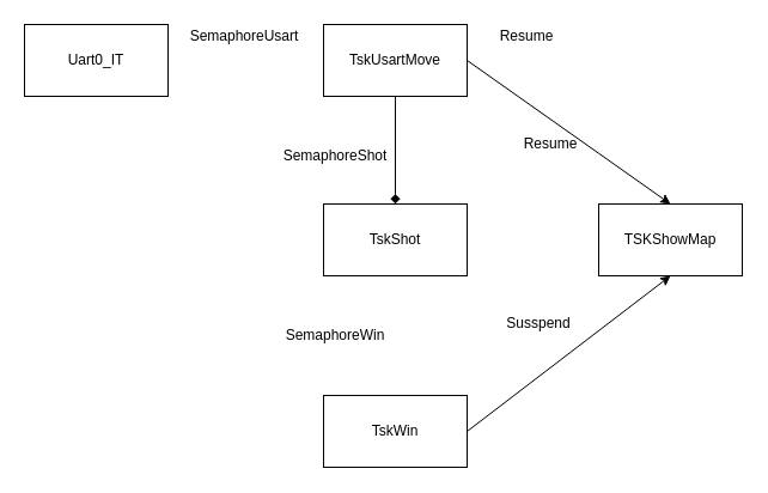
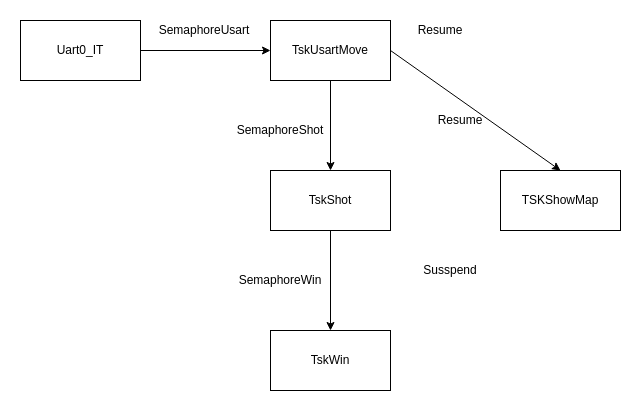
+ <mxCell id="8" value="" style="endArrow=classic;html=1;exitX=1;exitY=0.5;exitDx=0;exitDy=0;entryX=0;entryY=0.5;entryDx=0;entryDy=0;" edge="1" parent="1" source="7" target="3"><mxGeometry width="50" height="50" relative="1" as="geometry"><mxPoint x="260" y="230" as="sourcePoint" /><mxPoint x="310" y="180" as="targetPoint" /></mxGeometry></mxCell>
- <mxCell id="10" value="" style="endArrow=diamond;html=1;exitX=0.5;exitY=1;exitDx=0;exitDy=0;entryX=0.5;entryY=0;entryDx=0;entryDy=0;" edge="1" parent="1" source="3" target="6"><mxGeometry width="50" height="50" relative="1" as="geometry"><mxPoint x="300" y="230" as="sourcePoint" /><mxPoint x="350" y="180" as="targetPoint" /></mxGeometry></mxCell>
+ <mxCell id="10" value="" style="endArrow=classic;html=1;exitX=0.5;exitY=1;exitDx=0;exitDy=0;entryX=0.5;entryY=0;entryDx=0;entryDy=0;" edge="1" parent="1" source="3" target="6"><mxGeometry width="50" height="50" relative="1" as="geometry"><mxPoint x="300" y="230" as="sourcePoint" /><mxPoint x="350" y="180" as="targetPoint" /></mxGeometry></mxCell>
+ <mxCell id="5" style="edgeStyle=orthogonalEdgeStyle;rounded=0;orthogonalLoop=1;jettySize=auto;html=1;exitX=0.5;exitY=1;exitDx=0;exitDy=0;entryX=0.5;entryY=0;entryDx=0;entryDy=0;" edge="1" parent="1" source="6" target="4"><mxGeometry relative="1" as="geometry" /></mxCell>
- <mxCell id="13" value="" style="endArrow=classic;html=1;entryX=0.5;entryY=1;entryDx=0;entryDy=0;exitX=1;exitY=0.5;exitDx=0;exitDy=0;" edge="1" parent="1" source="4" target="2"><mxGeometry width="50" height="50" relative="1" as="geometry"><mxPoint x="390" y="370" as="sourcePoint" /><mxPoint x="400" y="260" as="targetPoint" /></mxGeometry></mxCell>
